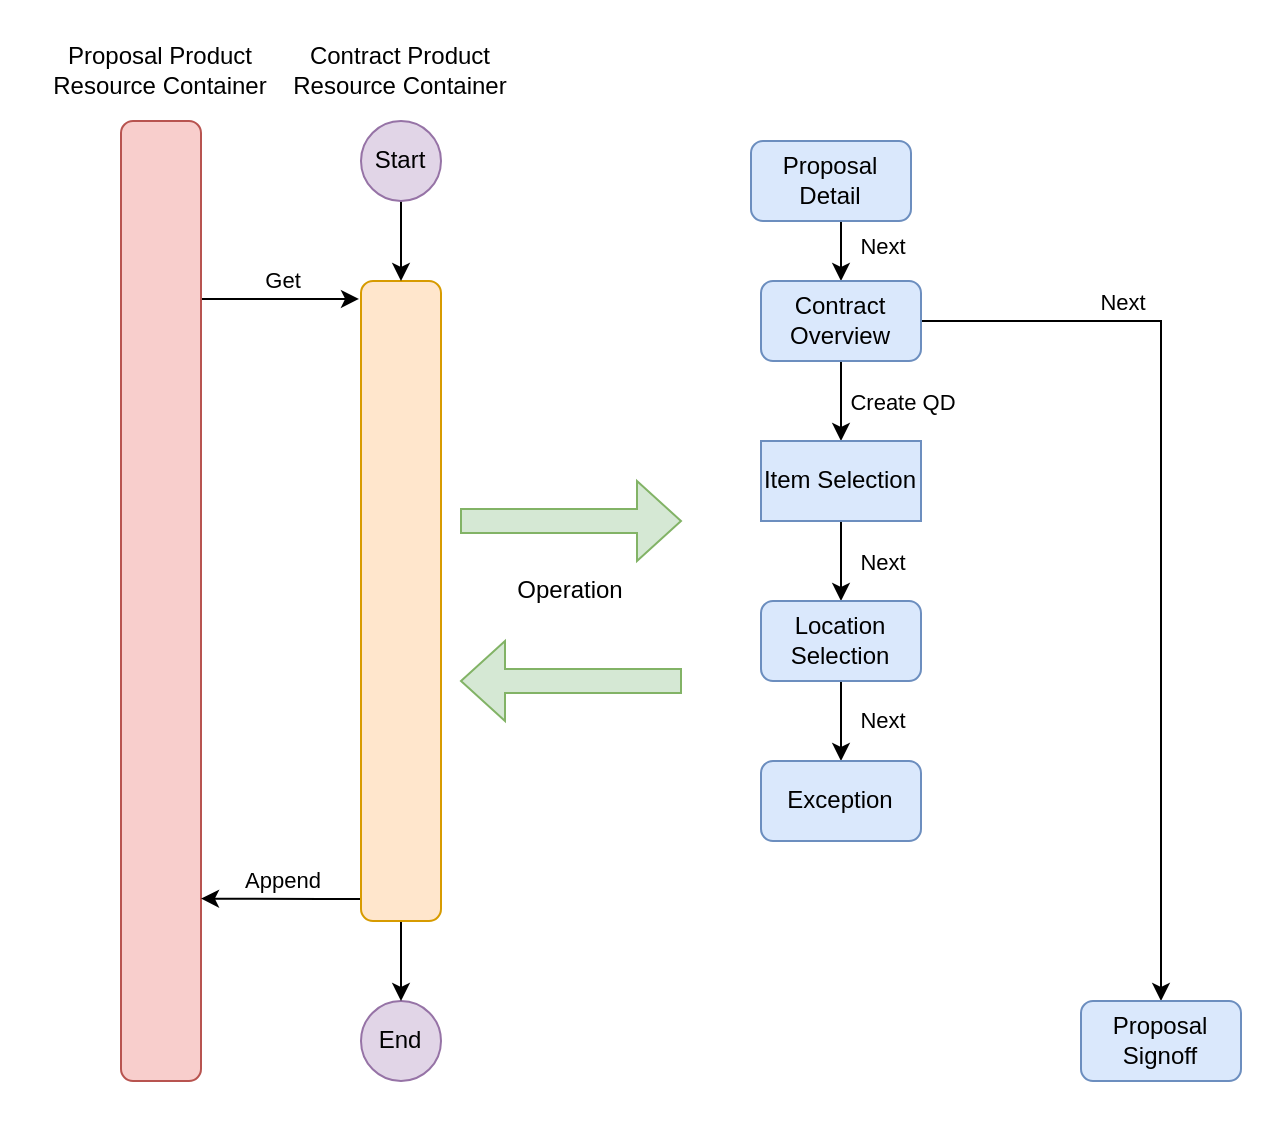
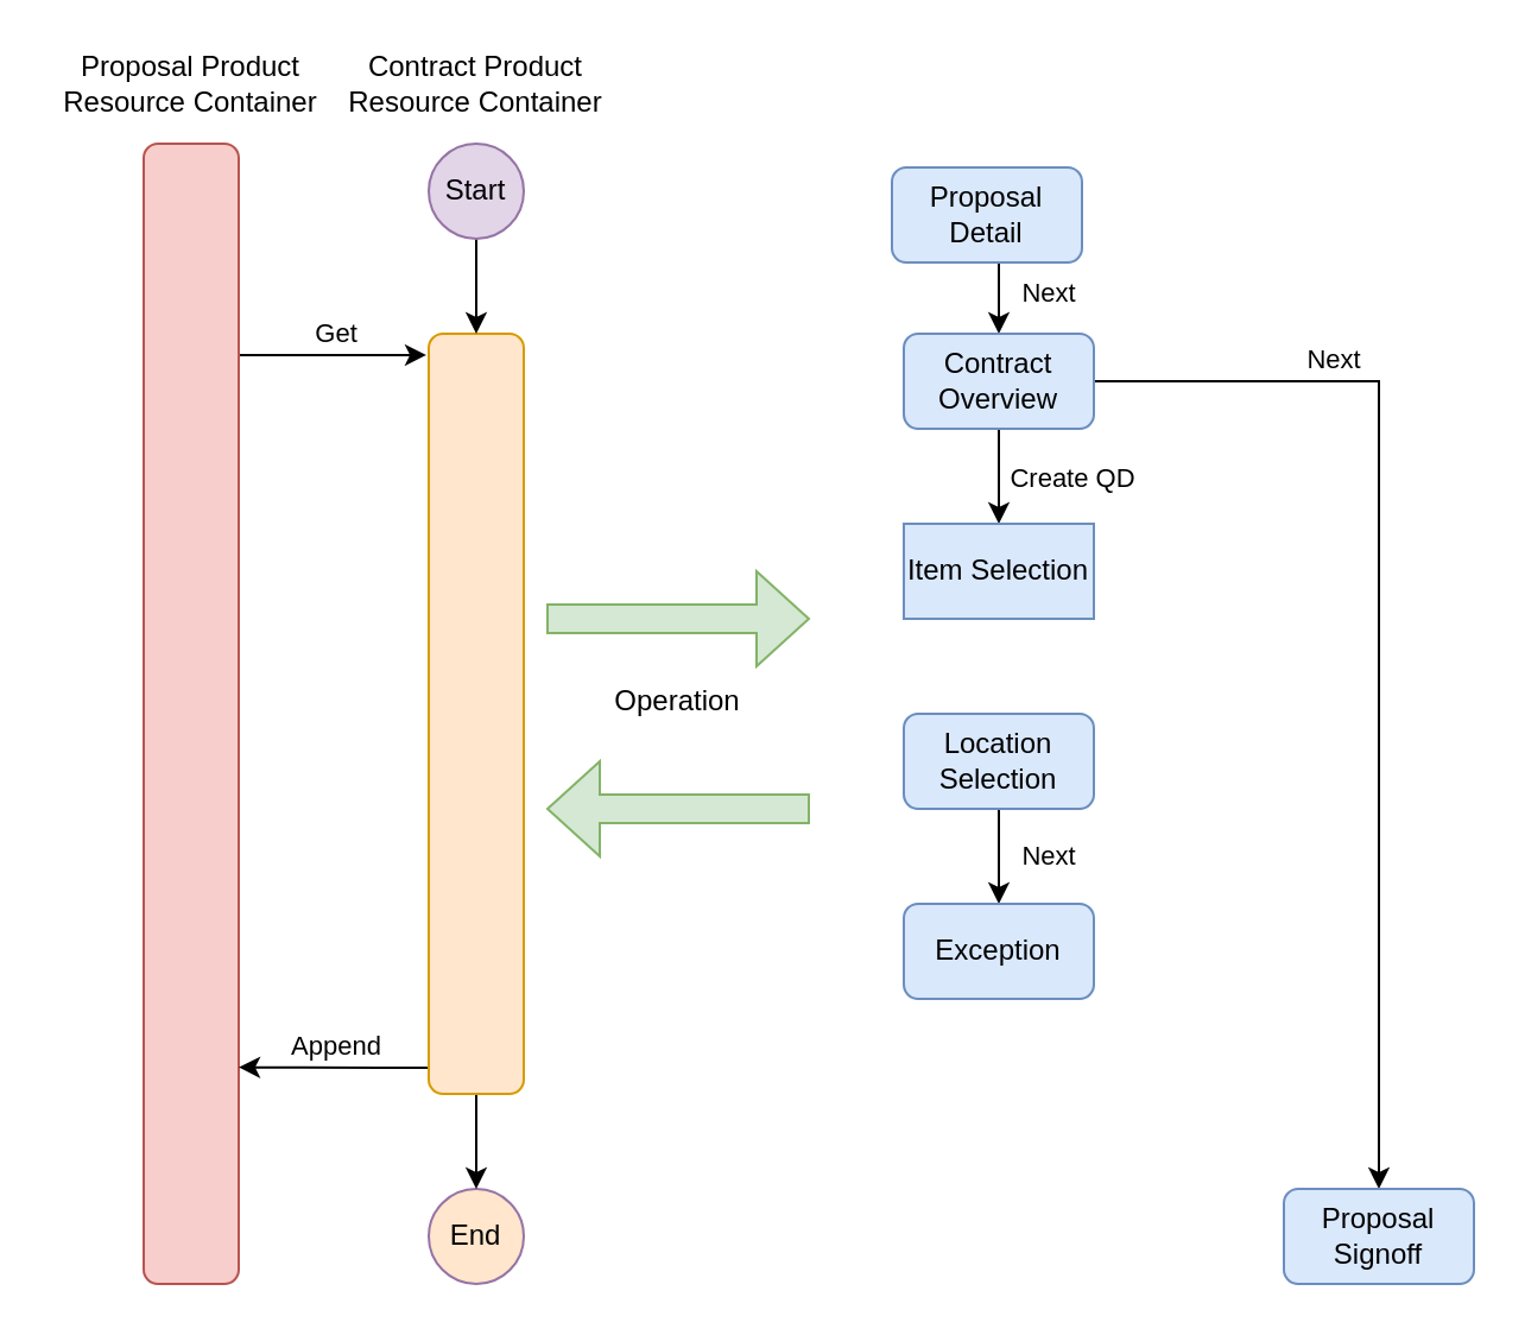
- <mxCell id="11" style="edgeStyle=orthogonalEdgeStyle;rounded=0;orthogonalLoop=1;jettySize=auto;html=1;entryX=0.5;entryY=0;entryDx=0;entryDy=0;" edge="1" parent="1" source="13" target="16"><mxGeometry relative="1" as="geometry" /></mxCell>
- <mxCell id="12" value="Next" style="edgeLabel;html=1;align=center;verticalAlign=middle;resizable=0;points=[];" vertex="1" connectable="0" parent="11"><mxGeometry x="-0.22" relative="1" as="geometry"><mxPoint x="20" y="4" as="offset" /></mxGeometry></mxCell>
- <mxCell id="5" value="End" style="ellipse;whiteSpace=wrap;html=1;aspect=fixed;fillColor=#e1d5e7;strokeColor=#9673a6;" vertex="1" parent="1"><mxGeometry x="180" y="500" width="40" height="40" as="geometry" /></mxCell>
+ <mxCell id="5" value="End" style="ellipse;whiteSpace=wrap;html=1;aspect=fixed;fillColor=#ffe6cc;strokeColor=#9673a6;" vertex="1" parent="1"><mxGeometry x="180" y="500" width="40" height="40" as="geometry" /></mxCell>
